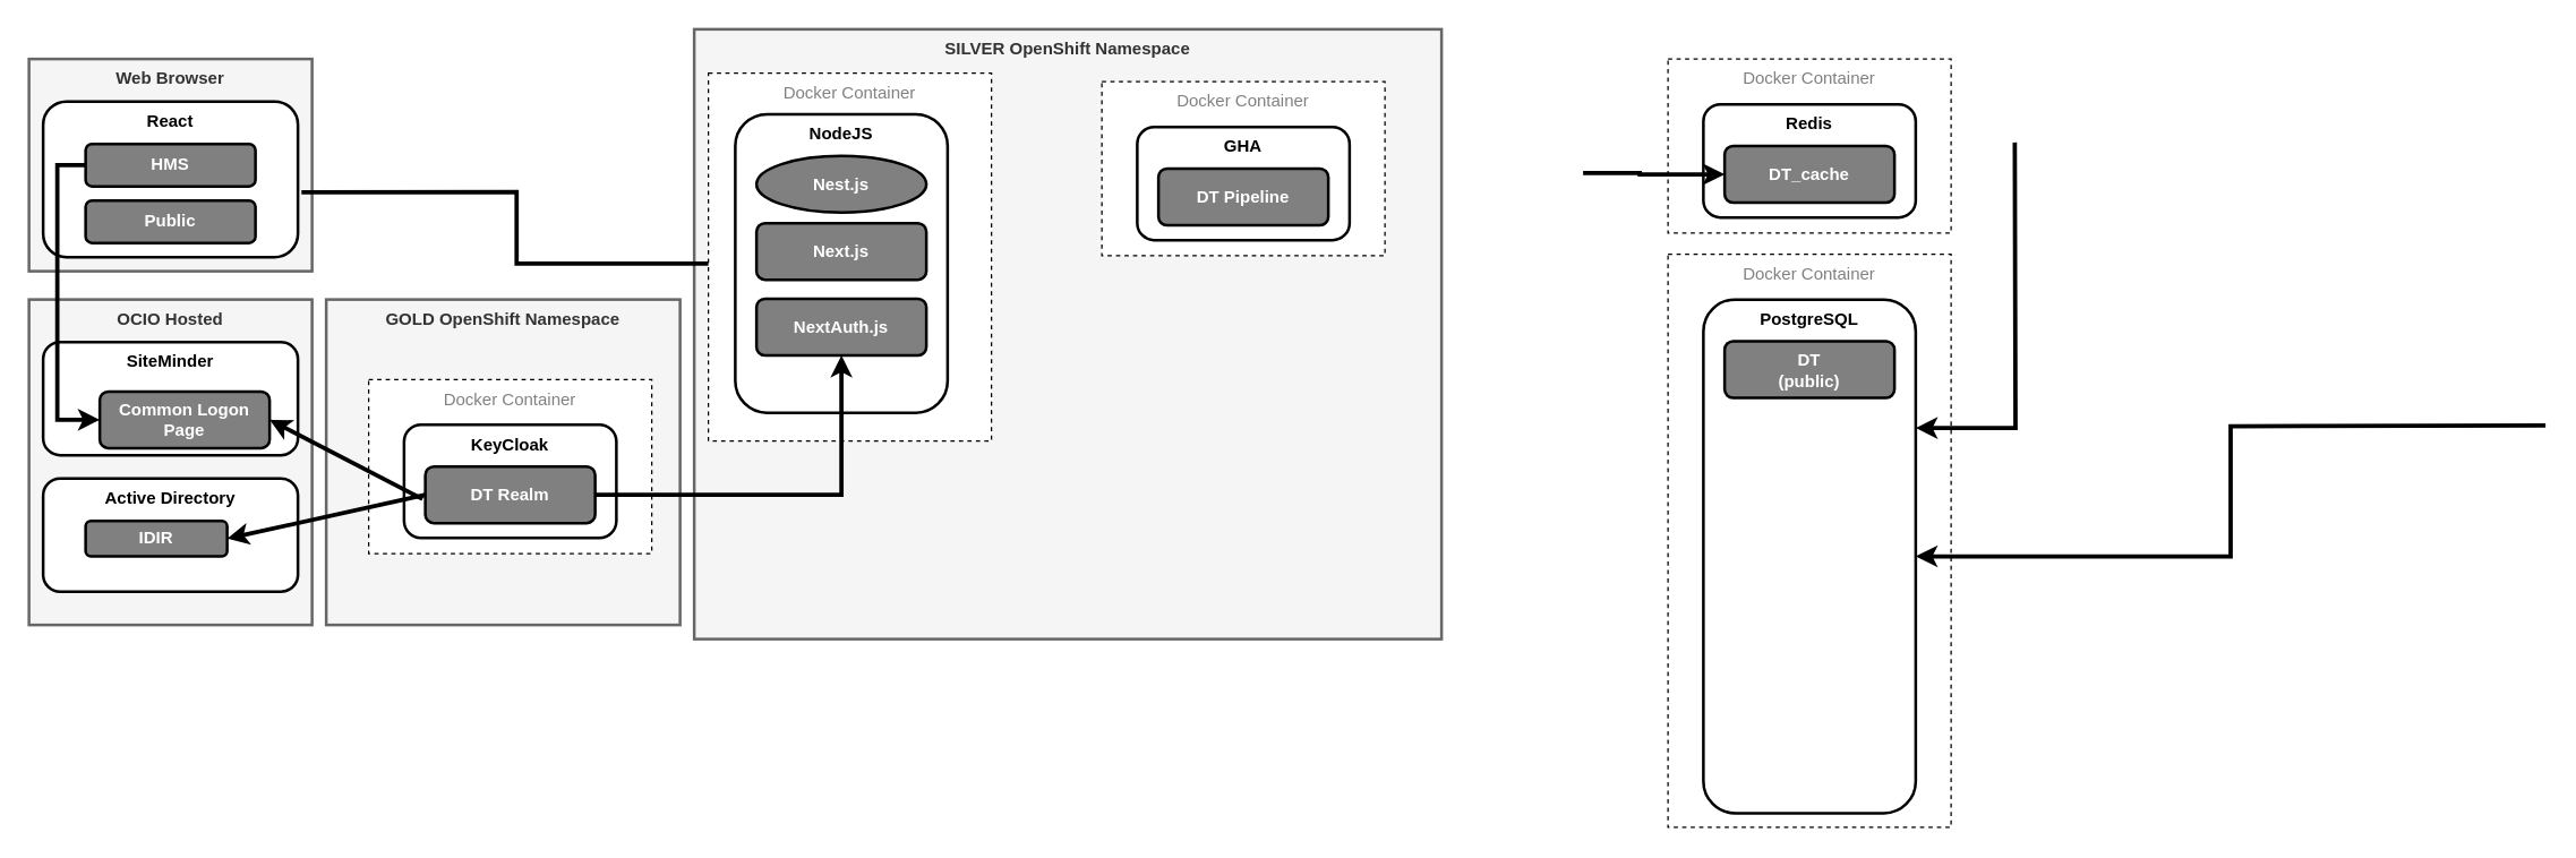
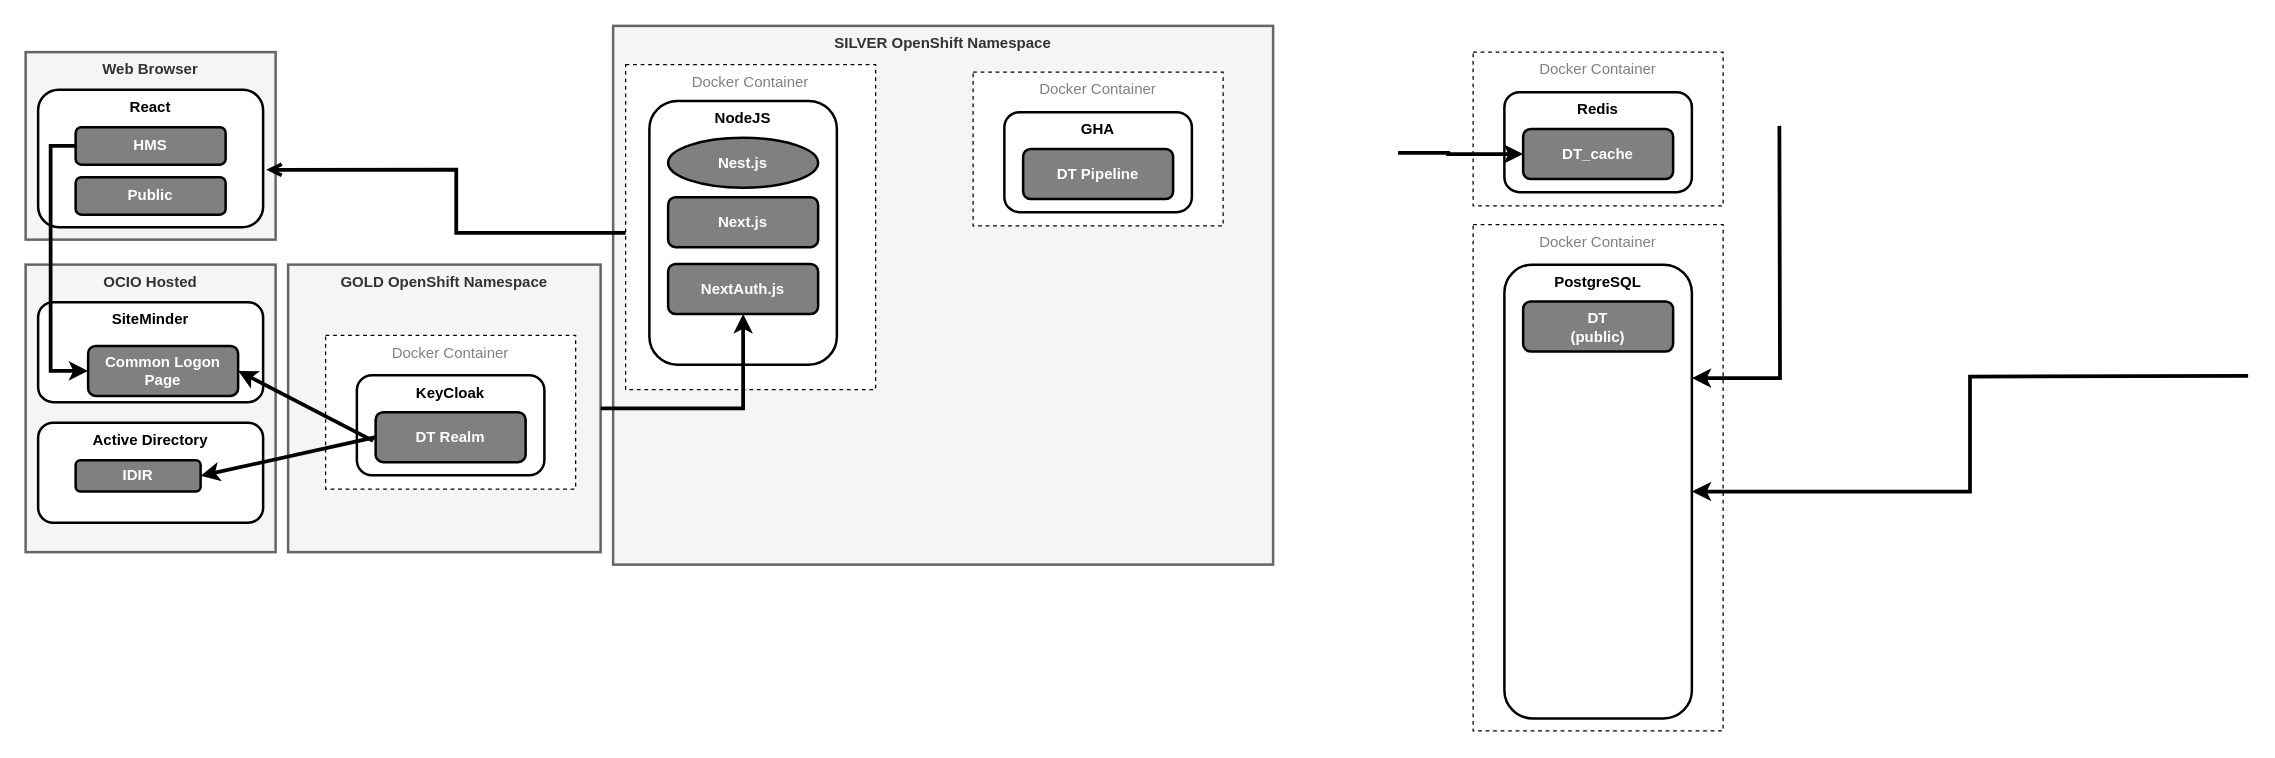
- <mxCell id="12" style="edgeStyle=orthogonalEdgeStyle;rounded=0;orthogonalLoop=1;jettySize=auto;html=1;startArrow=classic;startFill=1;endArrow=none;endFill=0;fontColor=#FFFFFF;entryX=1.014;entryY=0.583;entryDx=0;entryDy=0;strokeWidth=3;entryPerimeter=0;exitX=0;exitY=0.5;exitDx=0;exitDy=0;" parent="1" source="33" target="4" edge="1"><mxGeometry relative="1" as="geometry"><mxPoint x="189.69" y="114.759" as="targetPoint" /><mxPoint x="528" y="151" as="sourcePoint" /></mxGeometry></mxCell>
+ <mxCell id="12" style="edgeStyle=orthogonalEdgeStyle;rounded=0;orthogonalLoop=1;jettySize=auto;html=1;startArrow=classic;startFill=1;endArrow=open;endFill=0;fontColor=#FFFFFF;entryX=1.014;entryY=0.583;entryDx=0;entryDy=0;strokeWidth=3;entryPerimeter=0;exitX=0;exitY=0.5;exitDx=0;exitDy=0;" parent="1" source="33" target="4" edge="1"><mxGeometry relative="1" as="geometry"><mxPoint x="189.69" y="114.759" as="targetPoint" /><mxPoint x="528" y="151" as="sourcePoint" /></mxGeometry></mxCell>
- <mxCell id="37" style="edgeStyle=orthogonalEdgeStyle;rounded=0;orthogonalLoop=1;jettySize=auto;html=1;startArrow=classic;startFill=1;endArrow=none;endFill=0;fontColor=#FFFFFF;entryX=1;entryY=0.5;entryDx=0;entryDy=0;strokeWidth=3;exitX=0.5;exitY=1;exitDx=0;exitDy=0;" parent="1" source="36" target="16" edge="1"><mxGeometry relative="1" as="geometry"><mxPoint x="190" y="155" as="targetPoint" /><mxPoint x="540" y="340" as="sourcePoint" /></mxGeometry></mxCell>
+ <mxCell id="37" style="edgeStyle=orthogonalEdgeStyle;rounded=0;orthogonalLoop=1;jettySize=auto;html=1;startArrow=classic;startFill=1;endArrow=none;endFill=0;fontColor=#FFFFFF;strokeWidth=3;exitX=0.5;exitY=1;exitDx=0;exitDy=0;" parent="1" source="36" target="2" edge="1"><mxGeometry relative="1" as="geometry"><mxPoint x="190" y="155" as="targetPoint" /><mxPoint x="540" y="340" as="sourcePoint" /></mxGeometry></mxCell>
